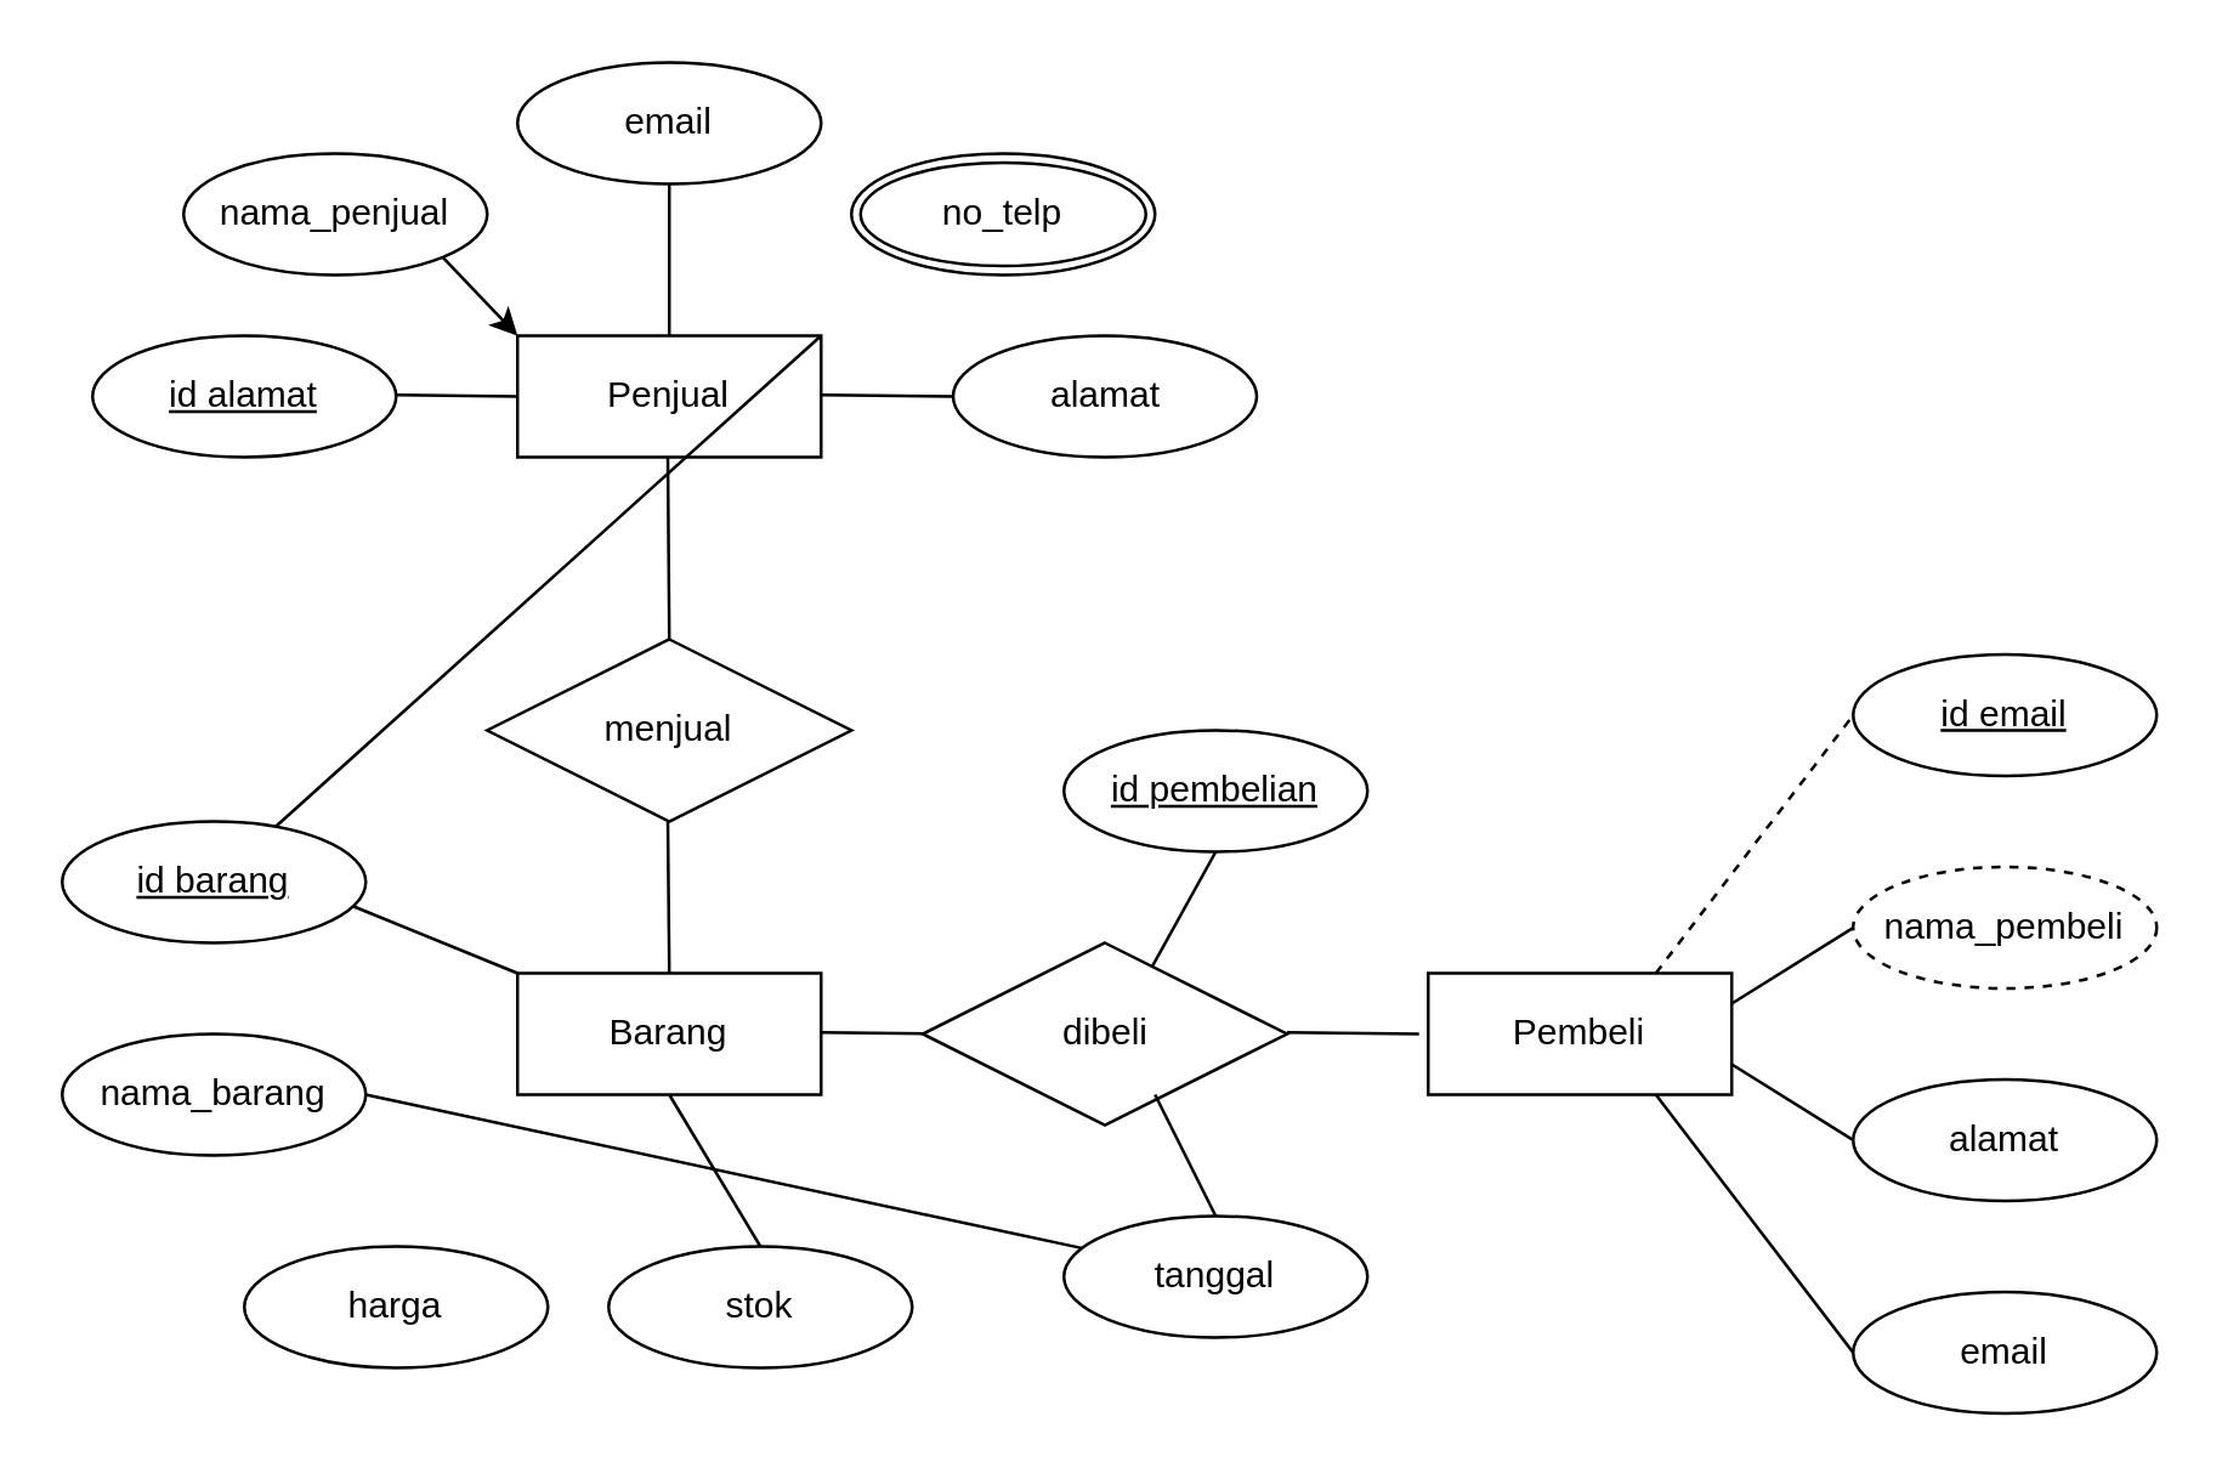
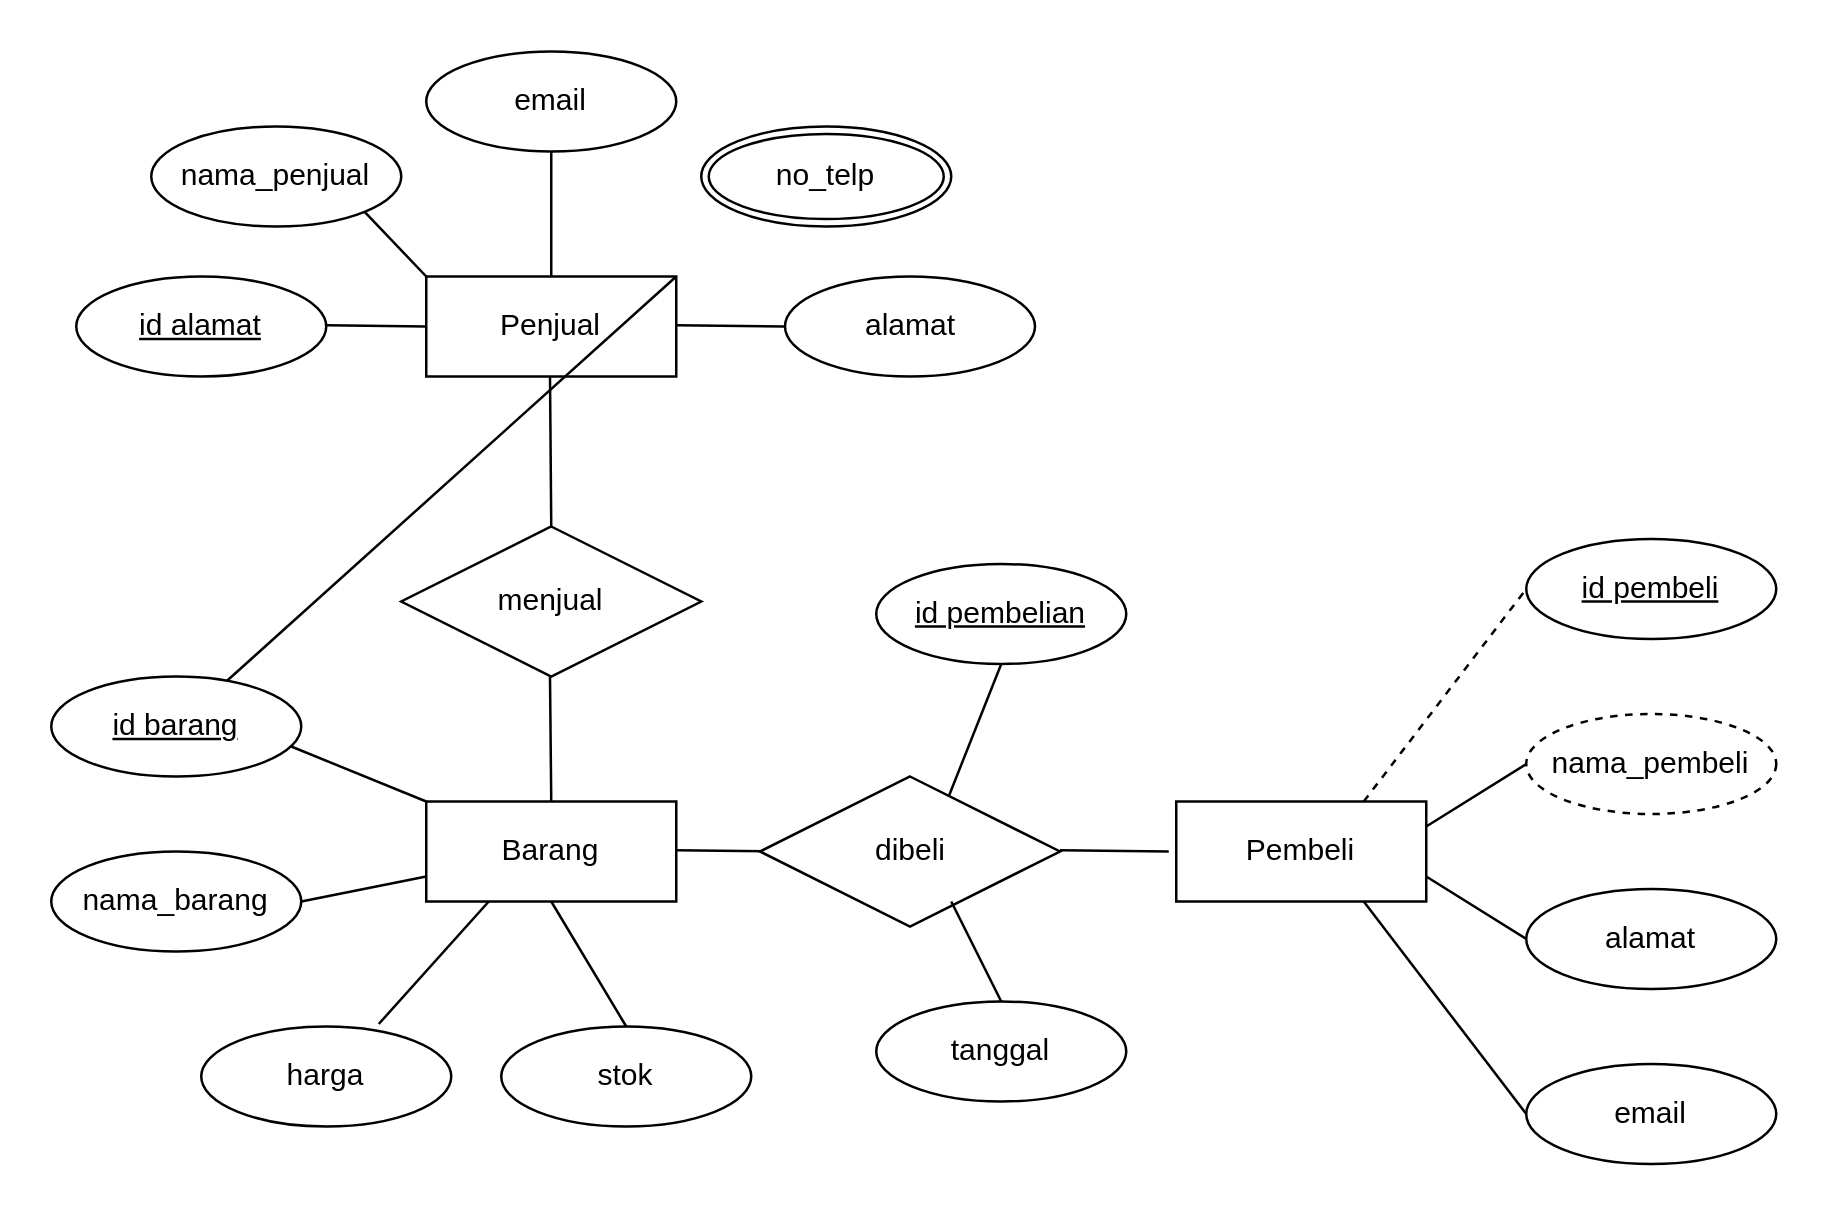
- <mxCell id="10" value="" style="endArrow=classic;html=1;rounded=0;entryX=0;entryY=0;entryDx=0;entryDy=0;exitX=1;exitY=1;exitDx=0;exitDy=0;" edge="1" parent="1" source="6" target="3"><mxGeometry relative="1" as="geometry"><mxPoint x="150" y="90" as="sourcePoint" /><mxPoint x="190" y="90.5" as="targetPoint" /></mxGeometry></mxCell>
+ <mxCell id="10" value="" style="endArrow=none;html=1;rounded=0;entryX=0;entryY=0;entryDx=0;entryDy=0;exitX=1;exitY=1;exitDx=0;exitDy=0;" edge="1" parent="1" source="6" target="3"><mxGeometry relative="1" as="geometry"><mxPoint x="150" y="90" as="sourcePoint" /><mxPoint x="190" y="90.5" as="targetPoint" /></mxGeometry></mxCell>
- <mxCell id="33" value="&lt;u&gt;id email&lt;/u&gt;" style="ellipse;whiteSpace=wrap;html=1;align=center;" vertex="1" parent="1"><mxGeometry x="610" y="215" width="100" height="40" as="geometry" /></mxCell>
+ <mxCell id="33" value="&lt;u&gt;id pembeli&lt;/u&gt;" style="ellipse;whiteSpace=wrap;html=1;align=center;" vertex="1" parent="1"><mxGeometry x="610" y="215" width="100" height="40" as="geometry" /></mxCell>
- <mxCell id="30" value="&lt;u&gt;id pembelian&lt;/u&gt;" style="ellipse;whiteSpace=wrap;html=1;align=center;" vertex="1" parent="1"><mxGeometry x="350" y="240" width="100" height="40" as="geometry" /></mxCell>
+ <mxCell id="30" value="&lt;u&gt;id pembelian&lt;/u&gt;" style="ellipse;whiteSpace=wrap;html=1;align=center;" vertex="1" parent="1"><mxGeometry x="350" y="225" width="100" height="40" as="geometry" /></mxCell>
+ <mxCell id="28" value="" style="endArrow=none;html=1;rounded=0;entryX=0.25;entryY=1;entryDx=0;entryDy=0;exitX=0.71;exitY=-0.025;exitDx=0;exitDy=0;exitPerimeter=0;" edge="1" parent="1" source="22" target="16"><mxGeometry relative="1" as="geometry"><mxPoint x="146" y="370" as="sourcePoint" /><mxPoint x="200" y="392" as="targetPoint" /></mxGeometry></mxCell>
- <mxCell id="27" value="" style="endArrow=none;html=1;rounded=0;exitX=1;exitY=0.5;exitDx=0;exitDy=0;" edge="1" parent="1" source="23" target="29"><mxGeometry relative="1" as="geometry"><mxPoint x="116" y="338" as="sourcePoint" /><mxPoint x="170" y="360" as="targetPoint" /></mxGeometry></mxCell>
+ <mxCell id="27" value="" style="endArrow=none;html=1;rounded=0;entryX=0;entryY=0.75;entryDx=0;entryDy=0;exitX=1;exitY=0.5;exitDx=0;exitDy=0;" edge="1" parent="1" source="23" target="16"><mxGeometry relative="1" as="geometry"><mxPoint x="116" y="338" as="sourcePoint" /><mxPoint x="170" y="360" as="targetPoint" /></mxGeometry></mxCell>
